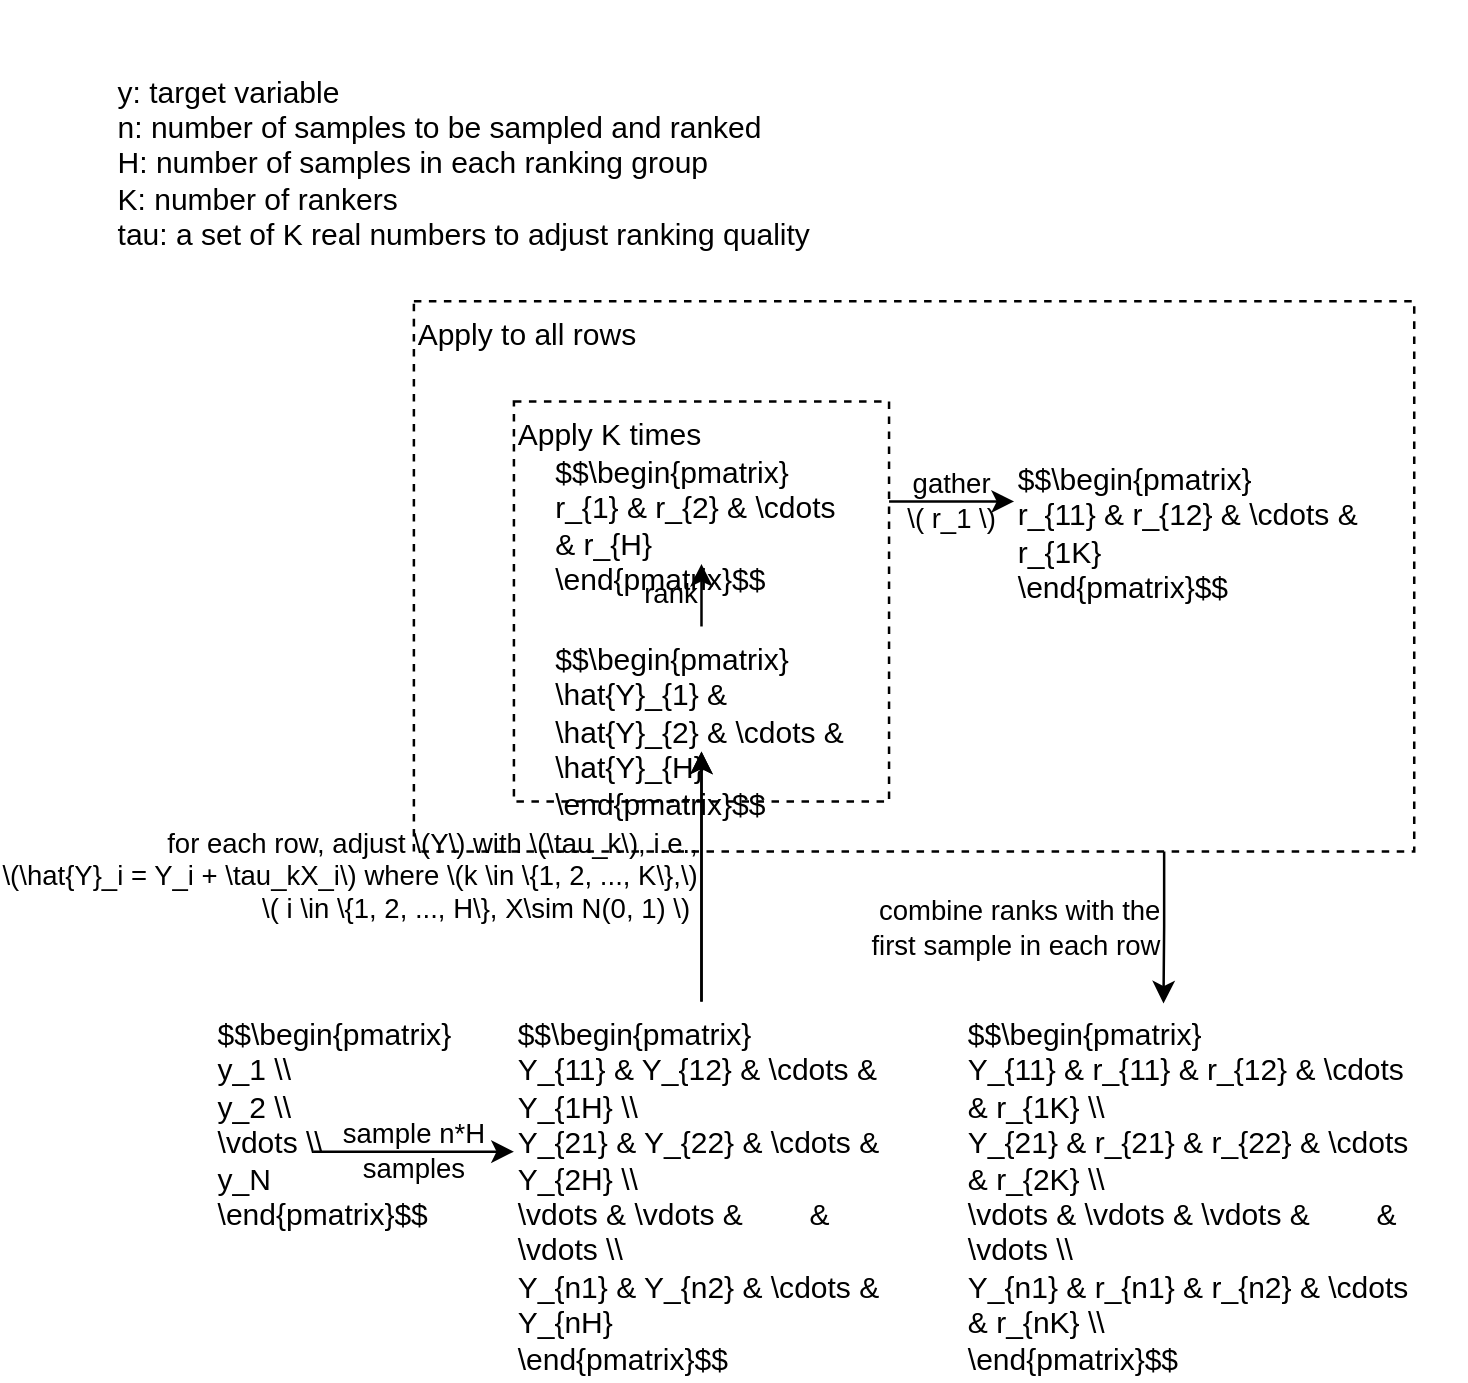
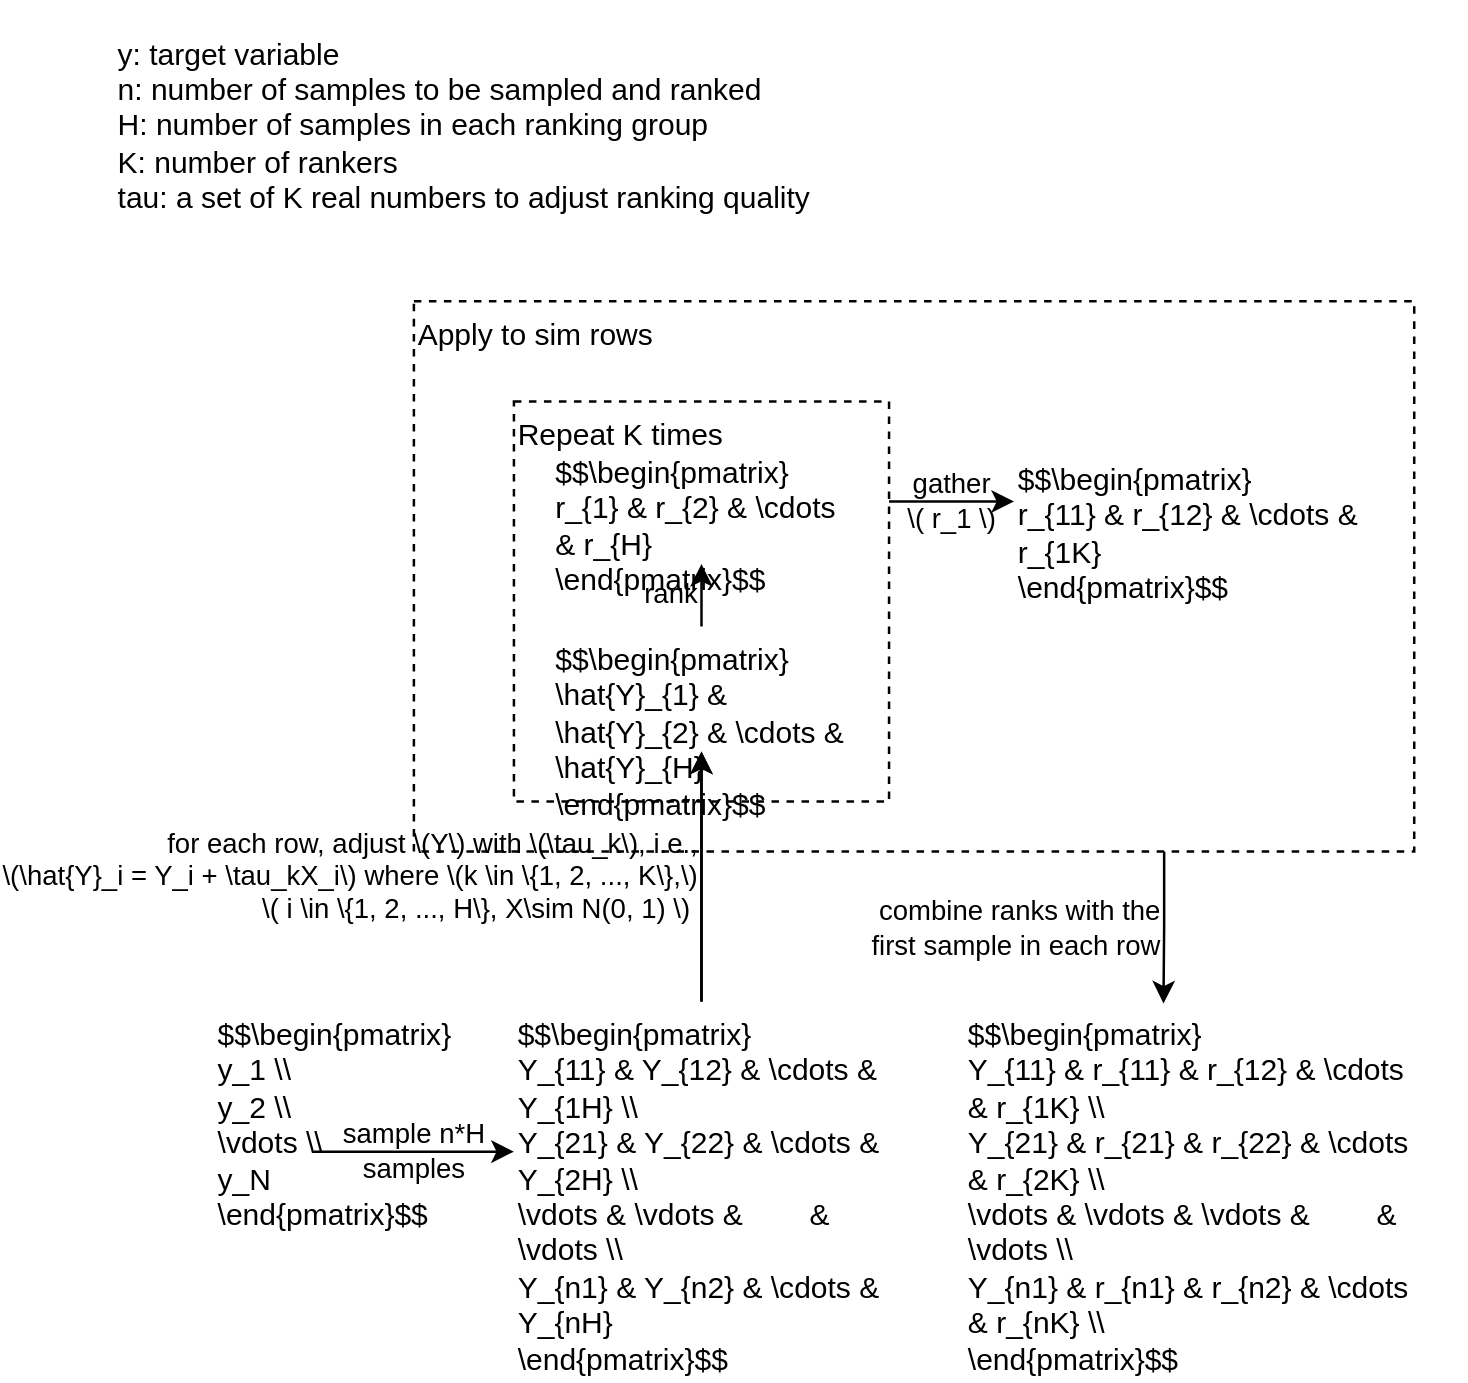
- <mxCell id="5" value="y: target variable&lt;div&gt;n: number of samples to be sampled and ranked&lt;/div&gt;&lt;div&gt;H: number of samples in each ranking group&lt;/div&gt;&lt;div&gt;K: number of rankers&lt;/div&gt;&lt;div&gt;tau: a set of K real numbers to adjust ranking quality&lt;/div&gt;" style="text;html=1;align=left;verticalAlign=middle;resizable=0;points=[];autosize=1;strokeColor=none;fillColor=none;" parent="1" vertex="1"><mxGeometry width="300" height="90" as="geometry" x="20" y="20" /></mxCell>
+ <mxCell id="5" value="y: target variable&lt;div&gt;n: number of samples to be sampled and ranked&lt;/div&gt;&lt;div&gt;H: number of samples in each ranking group&lt;/div&gt;&lt;div&gt;K: number of rankers&lt;/div&gt;&lt;div&gt;tau: a set of K real numbers to adjust ranking quality&lt;/div&gt;" style="text;html=1;align=left;verticalAlign=middle;resizable=0;points=[];autosize=1;strokeColor=none;fillColor=none;" parent="1" vertex="1"><mxGeometry x="20" y="5" width="300" height="90" as="geometry" /></mxCell>
- <mxCell id="2" value="Apply to all rows" style="rounded=0;whiteSpace=wrap;html=1;fillColor=none;align=left;verticalAlign=top;strokeWidth=1;dashed=1;" vertex="1" parent="1"><mxGeometry x="140" y="120" width="400" height="220" as="geometry" /></mxCell>
+ <mxCell id="2" value="Apply to sim rows" style="rounded=0;whiteSpace=wrap;html=1;fillColor=none;align=left;verticalAlign=top;strokeWidth=1;dashed=1;" vertex="1" parent="1"><mxGeometry x="140" y="120" width="400" height="220" as="geometry" /></mxCell>
- <mxCell id="4" value="Apply K times" style="rounded=0;whiteSpace=wrap;html=1;fillColor=none;align=left;verticalAlign=top;strokeWidth=1;dashed=1;" vertex="1" parent="1"><mxGeometry x="180" y="160" width="150" height="160" as="geometry" /></mxCell>
+ <mxCell id="4" value="Repeat K times" style="rounded=0;whiteSpace=wrap;html=1;fillColor=none;align=left;verticalAlign=top;strokeWidth=1;dashed=1;" vertex="1" parent="1"><mxGeometry x="180" y="160" width="150" height="160" as="geometry" /></mxCell>
